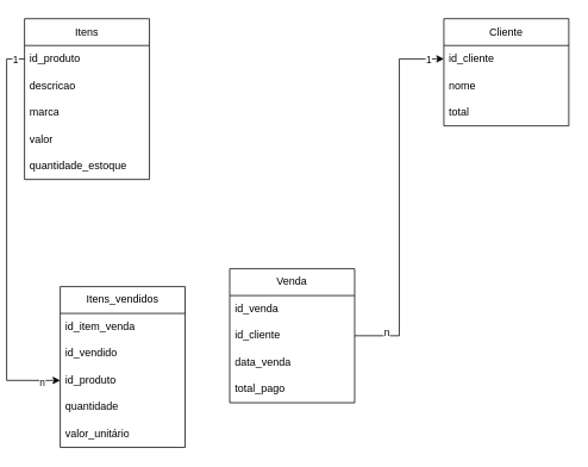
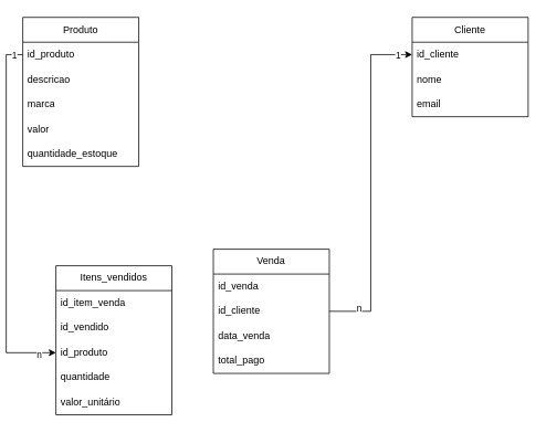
- <mxCell id="2" value="Itens" style="swimlane;fontStyle=0;childLayout=stackLayout;horizontal=1;startSize=30;horizontalStack=0;resizeParent=1;resizeParentMax=0;resizeLast=0;collapsible=1;marginBottom=0;whiteSpace=wrap;html=1;" parent="1" vertex="1"><mxGeometry y="20" width="140" height="180" as="geometry" x="20" /></mxCell>
+ <mxCell id="2" value="Produto" style="swimlane;fontStyle=0;childLayout=stackLayout;horizontal=1;startSize=30;horizontalStack=0;resizeParent=1;resizeParentMax=0;resizeLast=0;collapsible=1;marginBottom=0;whiteSpace=wrap;html=1;" parent="1" vertex="1"><mxGeometry y="20" width="140" height="180" as="geometry" x="20" /></mxCell>
- <mxCell id="11" value="total " style="text;strokeColor=none;fillColor=none;align=left;verticalAlign=middle;spacingLeft=4;spacingRight=4;overflow=hidden;points=[[0,0.5],[1,0.5]];portConstraint=eastwest;rotatable=0;whiteSpace=wrap;html=1;" parent="8" vertex="1"><mxGeometry y="90" width="140" height="30" as="geometry" /></mxCell>
+ <mxCell id="11" value="email " style="text;strokeColor=none;fillColor=none;align=left;verticalAlign=middle;spacingLeft=4;spacingRight=4;overflow=hidden;points=[[0,0.5],[1,0.5]];portConstraint=eastwest;rotatable=0;whiteSpace=wrap;html=1;" parent="8" vertex="1"><mxGeometry y="90" width="140" height="30" as="geometry" /></mxCell>
